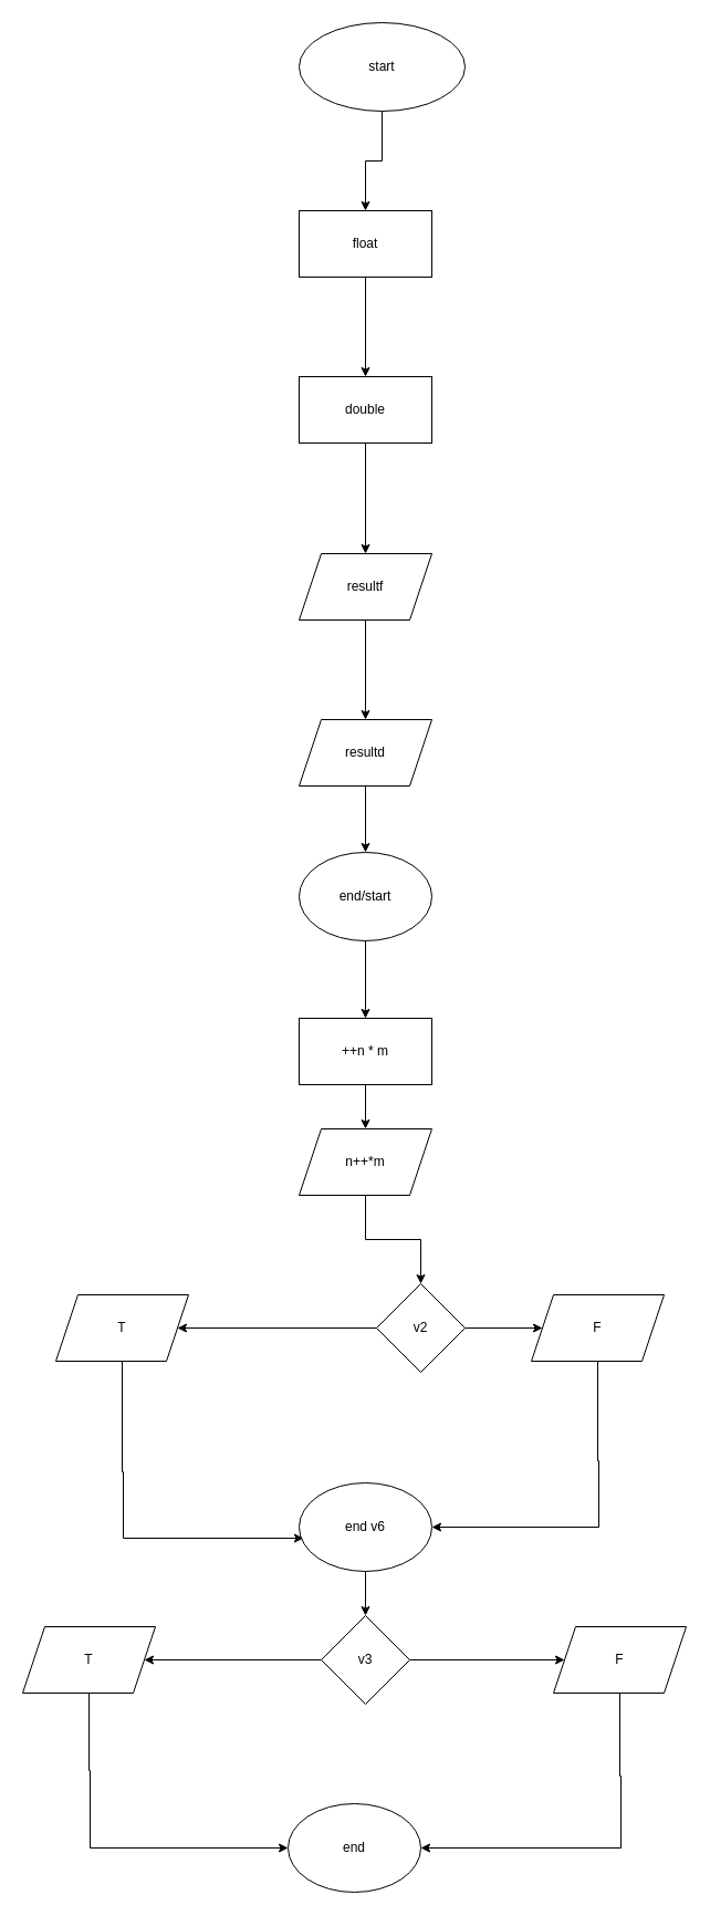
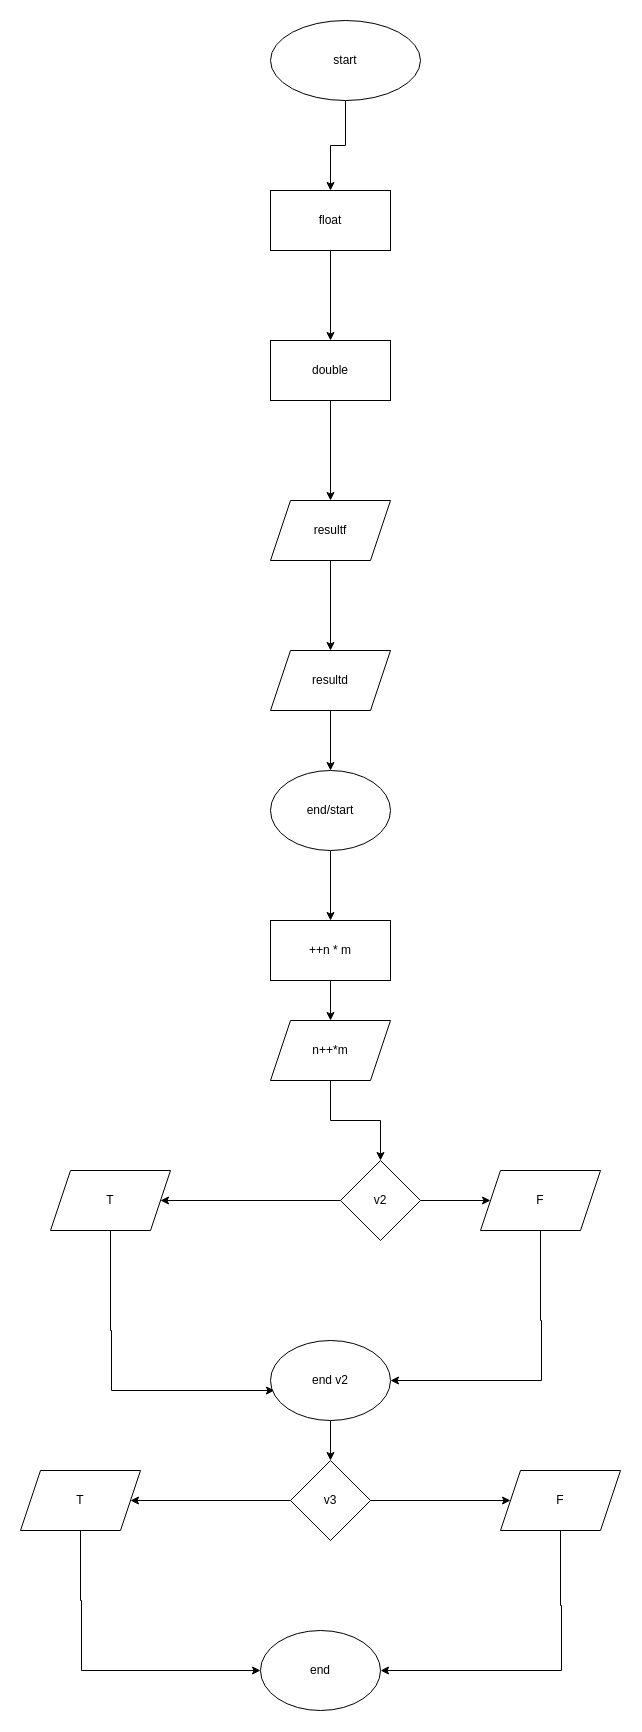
- <mxCell id="26" value="end v6" style="ellipse;whiteSpace=wrap;html=1;" vertex="1" parent="1"><mxGeometry x="270" y="1340" width="120" height="80" as="geometry" /></mxCell>
+ <mxCell id="26" value="end v2" style="ellipse;whiteSpace=wrap;html=1;" vertex="1" parent="1"><mxGeometry x="270" y="1340" width="120" height="80" as="geometry" /></mxCell>
